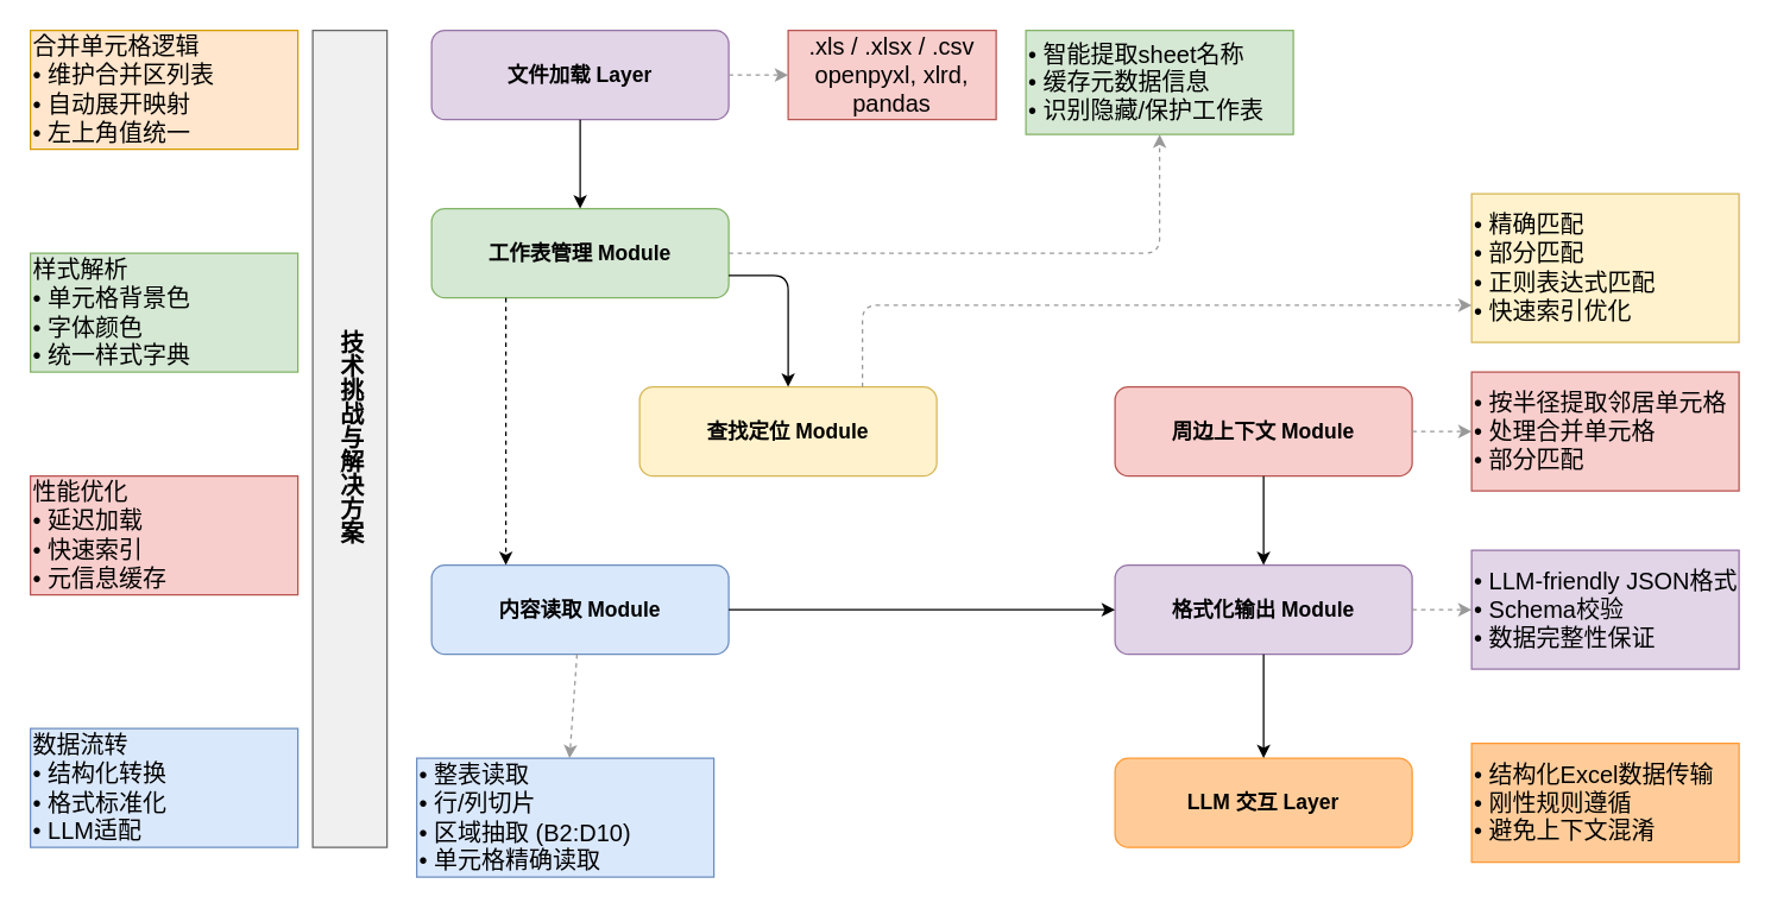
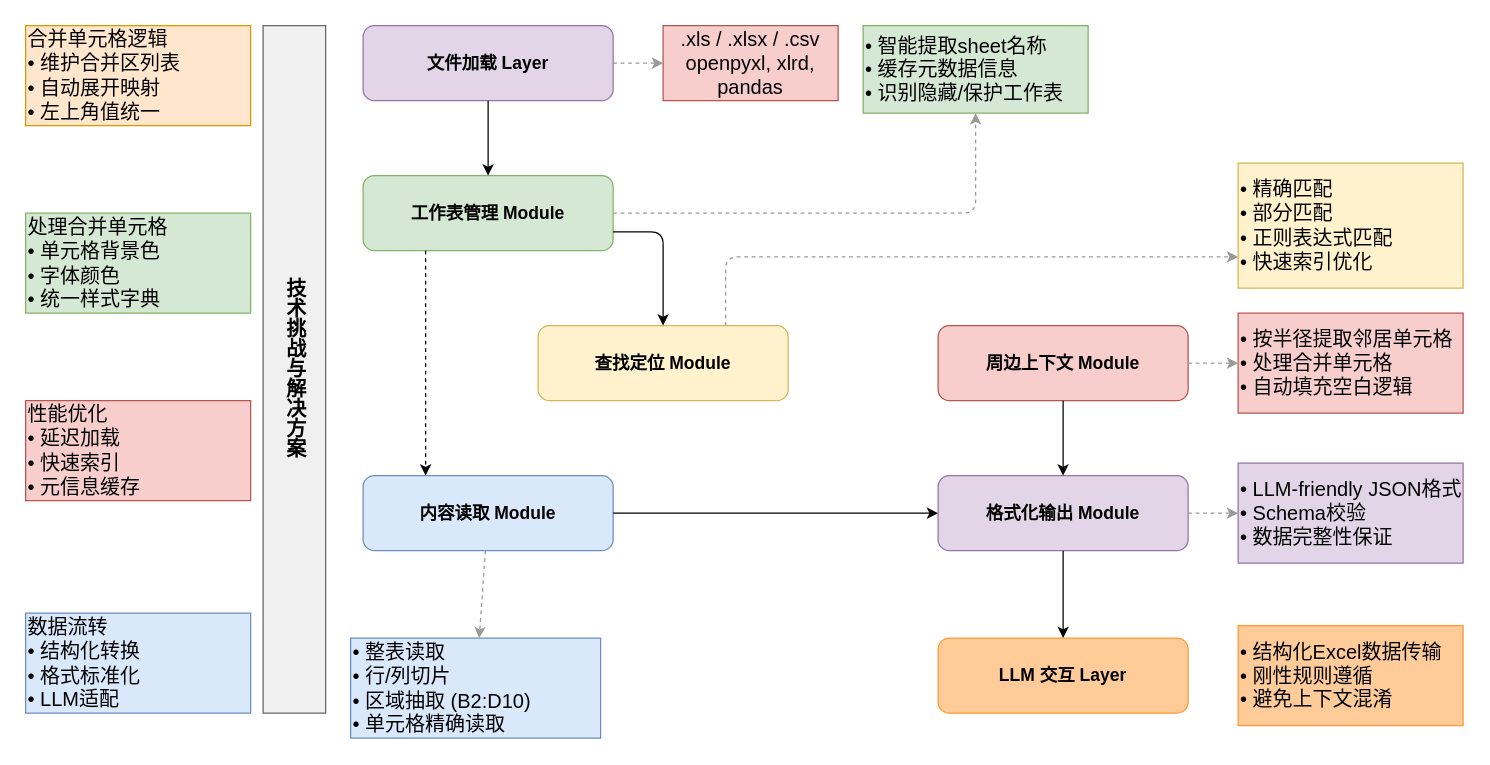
- <mxCell id="18" value="样式解析&#10;• 单元格背景色&#10;• 字体颜色&#10;• 统一样式字典" style="rounded=0;whiteSpace=wrap;html=1;fillColor=#d5e8d4;strokeColor=#82b366;fontSize=16;align=left" parent="1" vertex="1"><mxGeometry x="20" y="170" width="180" height="80" as="geometry" /></mxCell>
+ <mxCell id="18" value="处理合并单元格&#10;• 单元格背景色&#10;• 字体颜色&#10;• 统一样式字典" style="rounded=0;whiteSpace=wrap;html=1;fillColor=#d5e8d4;strokeColor=#82b366;fontSize=16;align=left" parent="1" vertex="1"><mxGeometry x="20" y="170" width="180" height="80" as="geometry" /></mxCell>
- <mxCell id="11" value="• 按半径提取邻居单元格&#10;• 处理合并单元格&#10;• 部分匹配" style="rounded=0;whiteSpace=wrap;html=1;fillColor=#f8cecc;strokeColor=#b85450;fontSize=16;align=left" parent="1" vertex="1"><mxGeometry x="990" y="250" width="180" height="80" as="geometry" /></mxCell>
+ <mxCell id="11" value="• 按半径提取邻居单元格&#10;• 处理合并单元格&#10;• 自动填充空白逻辑" style="rounded=0;whiteSpace=wrap;html=1;fillColor=#f8cecc;strokeColor=#b85450;fontSize=16;align=left" parent="1" vertex="1"><mxGeometry x="990" y="250" width="180" height="80" as="geometry" /></mxCell>
